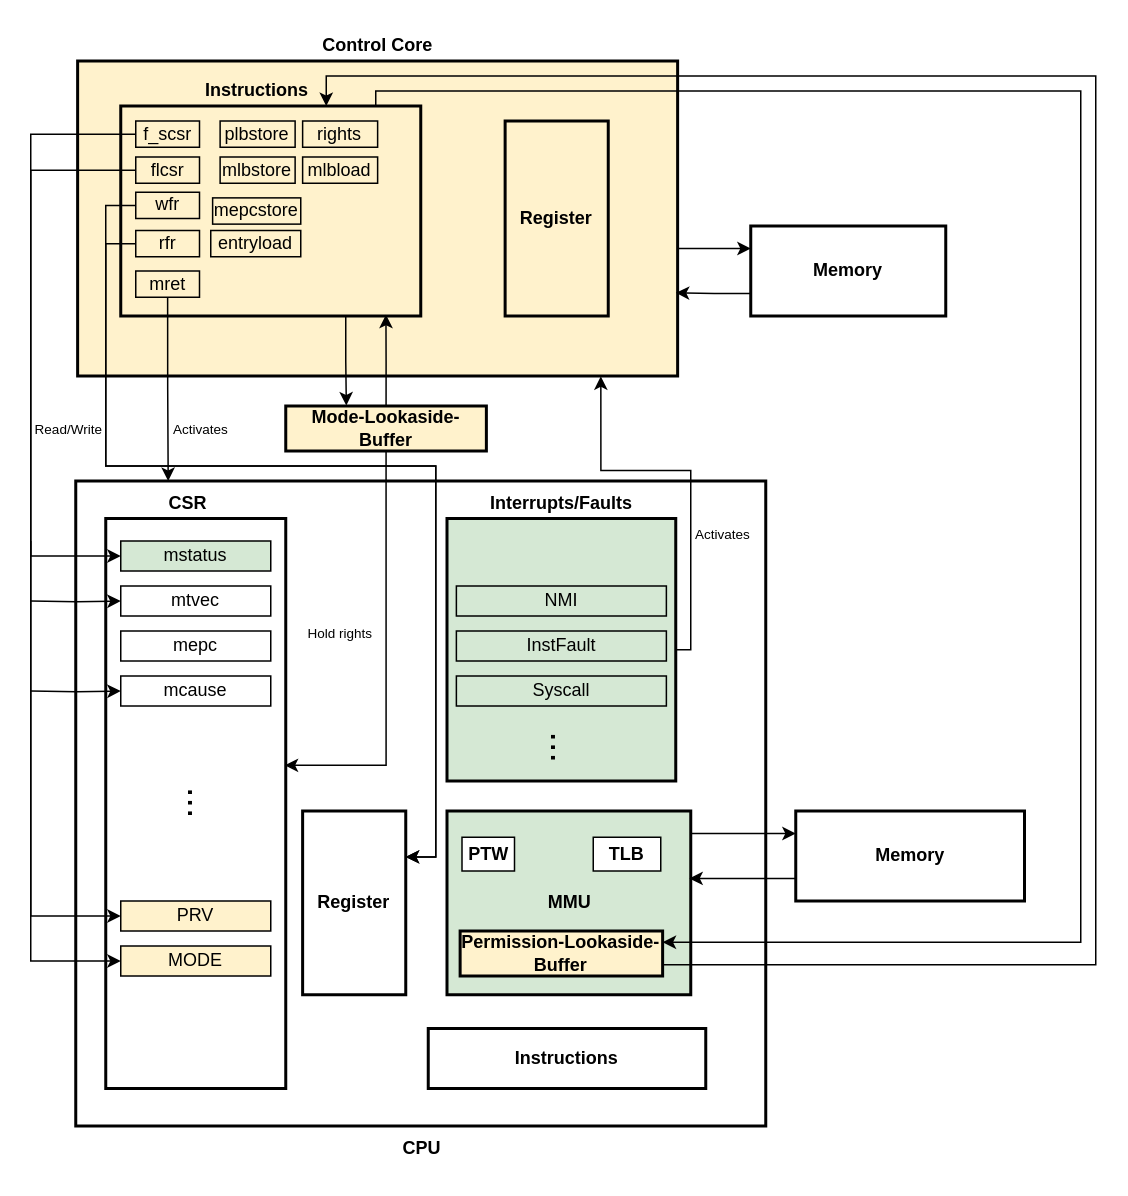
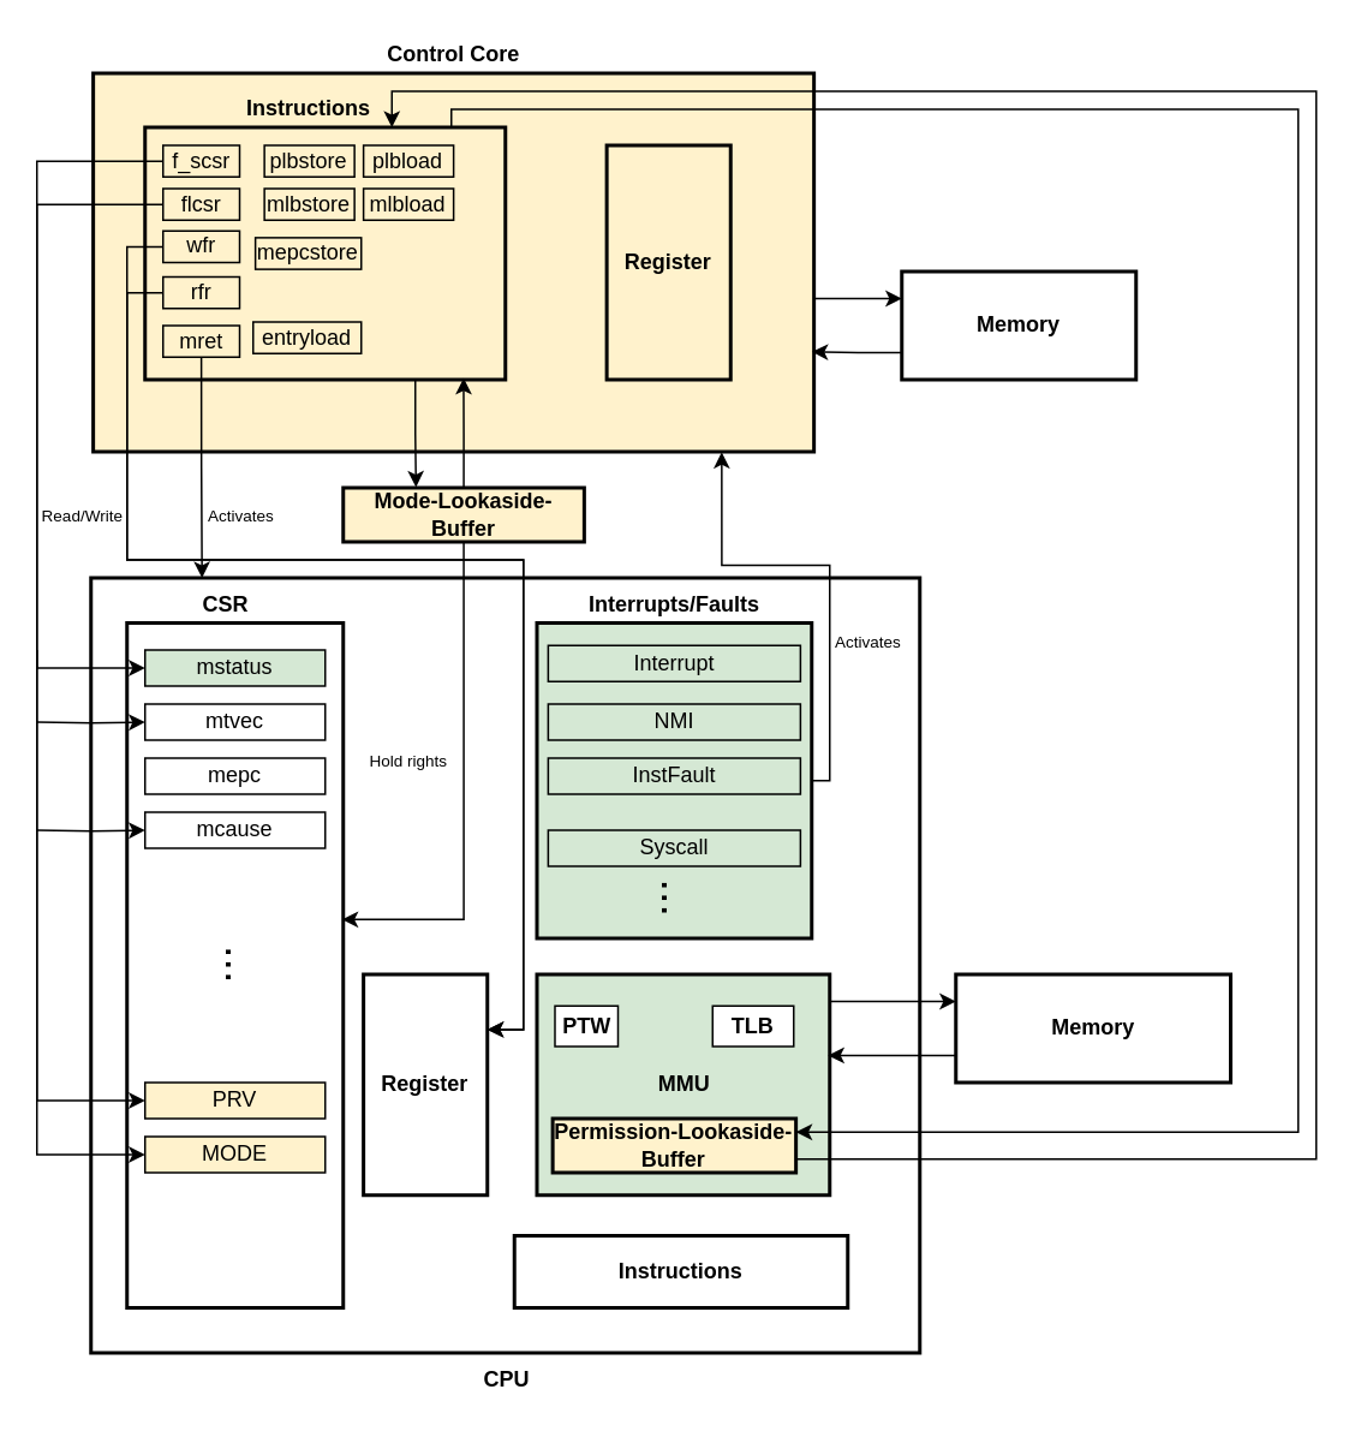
- <mxCell id="56" value="rights" style="rounded=0;whiteSpace=wrap;html=1;fillColor=#fff2cc;strokeColor=#000000;" parent="1" vertex="1"><mxGeometry x="201.25" y="80" width="50" height="17.5" as="geometry" /></mxCell>
+ <mxCell id="56" value="plbload" style="rounded=0;whiteSpace=wrap;html=1;fillColor=#fff2cc;strokeColor=#000000;" parent="1" vertex="1"><mxGeometry x="201.25" y="80" width="50" height="17.5" as="geometry" /></mxCell>
- <mxCell id="66" value="entryload" style="rounded=0;whiteSpace=wrap;html=1;fillColor=#fff2cc;strokeColor=#000000;" vertex="1" parent="1"><mxGeometry x="140" y="153" width="60" height="17.5" as="geometry" /></mxCell>
+ <mxCell id="66" value="entryload" style="rounded=0;whiteSpace=wrap;html=1;fillColor=#fff2cc;strokeColor=#000000;" vertex="1" parent="1"><mxGeometry x="140" y="178" width="60" height="17.5" as="geometry" /></mxCell>
+ <mxCell id="23" value="Interrupt" style="rounded=0;whiteSpace=wrap;html=1;fillColor=#d5e8d4;strokeColor=#000000;" parent="1" vertex="1"><mxGeometry x="303.75" y="357.5" width="140" height="20" as="geometry" /></mxCell>
- <mxCell id="26" value="Syscall" style="rounded=0;whiteSpace=wrap;html=1;fillColor=#d5e8d4;strokeColor=#000000;" parent="1" vertex="1"><mxGeometry x="303.75" y="450" width="140" height="20" as="geometry" /></mxCell>
+ <mxCell id="26" value="Syscall" style="rounded=0;whiteSpace=wrap;html=1;fillColor=#d5e8d4;strokeColor=#000000;" parent="1" vertex="1"><mxGeometry x="303.75" y="460" width="140" height="20" as="geometry" /></mxCell>
